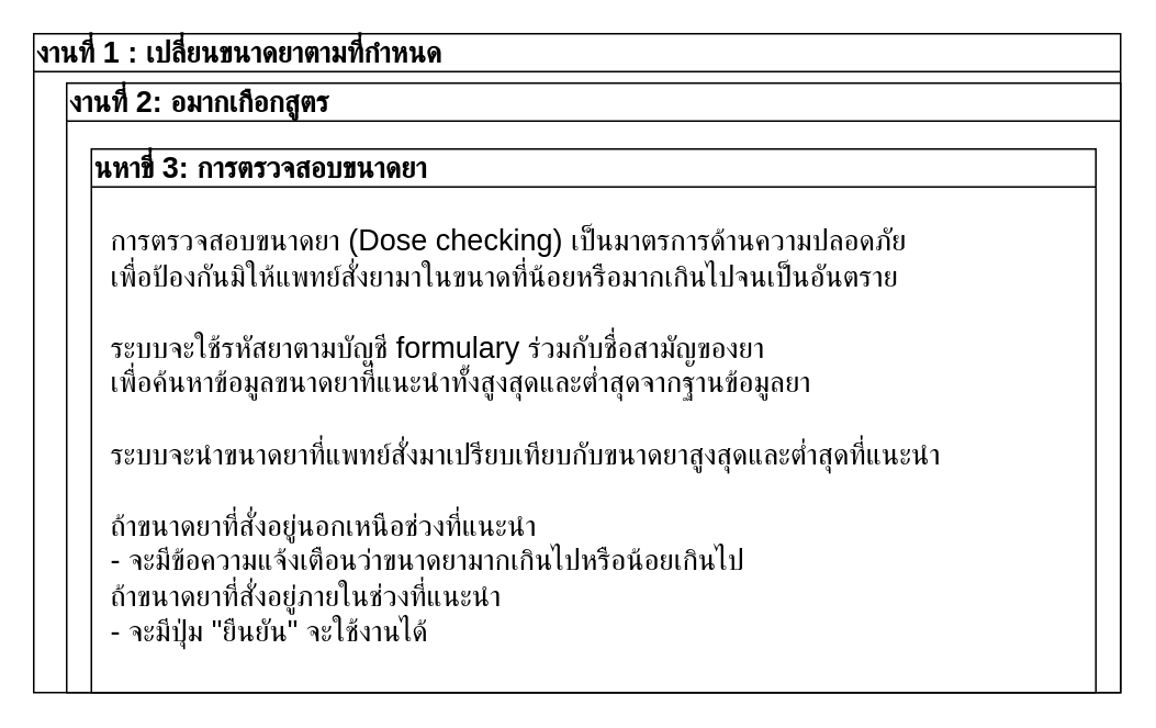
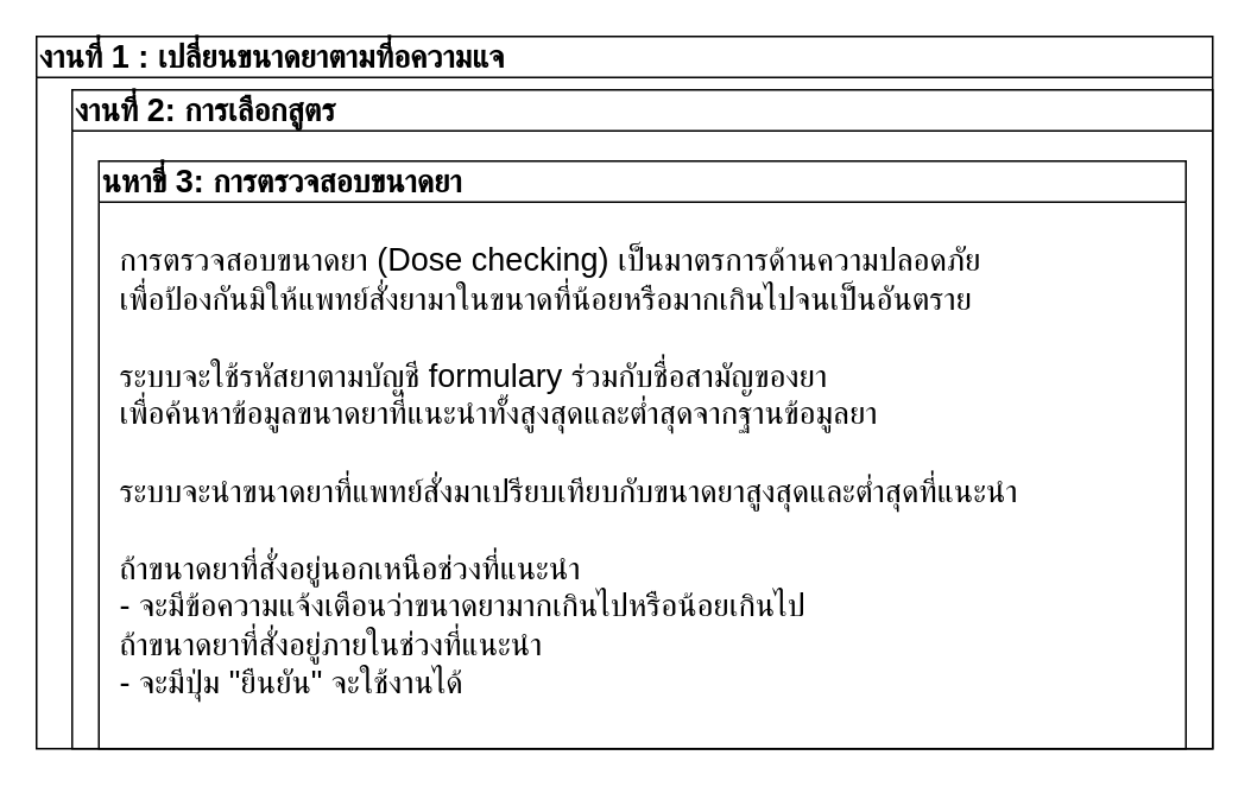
- <mxCell id="2" value="&lt;font style=&quot;font-size: 18px;&quot;&gt;งานที่ 1 :&amp;nbsp;เปลี่ยนขนาดยาตามที่กำหนด&lt;/font&gt;" style="swimlane;whiteSpace=wrap;html=1;align=left;" vertex="1" parent="1"><mxGeometry x="20" y="20" width="660" height="400" as="geometry"><mxRectangle x="140" y="70" width="320" height="40" as="alternateBounds" /></mxGeometry></mxCell>
+ <mxCell id="2" value="&lt;font style=&quot;font-size: 18px;&quot;&gt;งานที่ 1 :&amp;nbsp;เปลี่ยนขนาดยาตามที่อความแจ&lt;/font&gt;" style="swimlane;whiteSpace=wrap;html=1;align=left;" vertex="1" parent="1"><mxGeometry x="20" y="20" width="660" height="400" as="geometry"><mxRectangle x="140" y="70" width="320" height="40" as="alternateBounds" /></mxGeometry></mxCell>
- <mxCell id="3" value="&lt;font style=&quot;font-size: 18px;&quot;&gt;งานที่ 2: อมากเกือกสูตร&lt;/font&gt;" style="swimlane;whiteSpace=wrap;html=1;align=left;" vertex="1" parent="2"><mxGeometry x="20" y="30" width="640" height="370" as="geometry" /></mxCell>
+ <mxCell id="3" value="&lt;font style=&quot;font-size: 18px;&quot;&gt;งานที่ 2: การเลือกสูตร&lt;/font&gt;" style="swimlane;whiteSpace=wrap;html=1;align=left;" vertex="1" parent="2"><mxGeometry x="20" y="30" width="640" height="370" as="geometry" /></mxCell>
